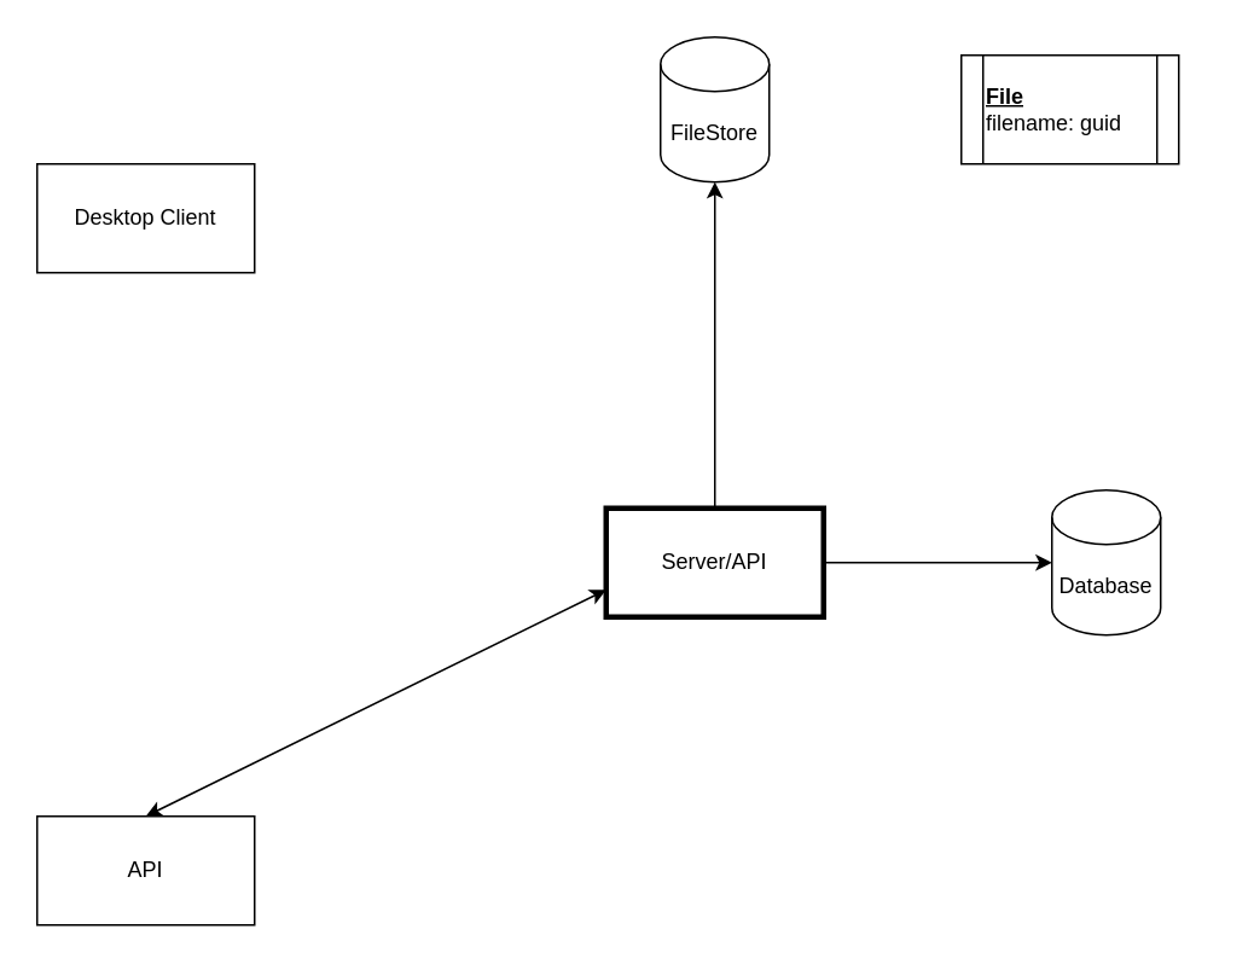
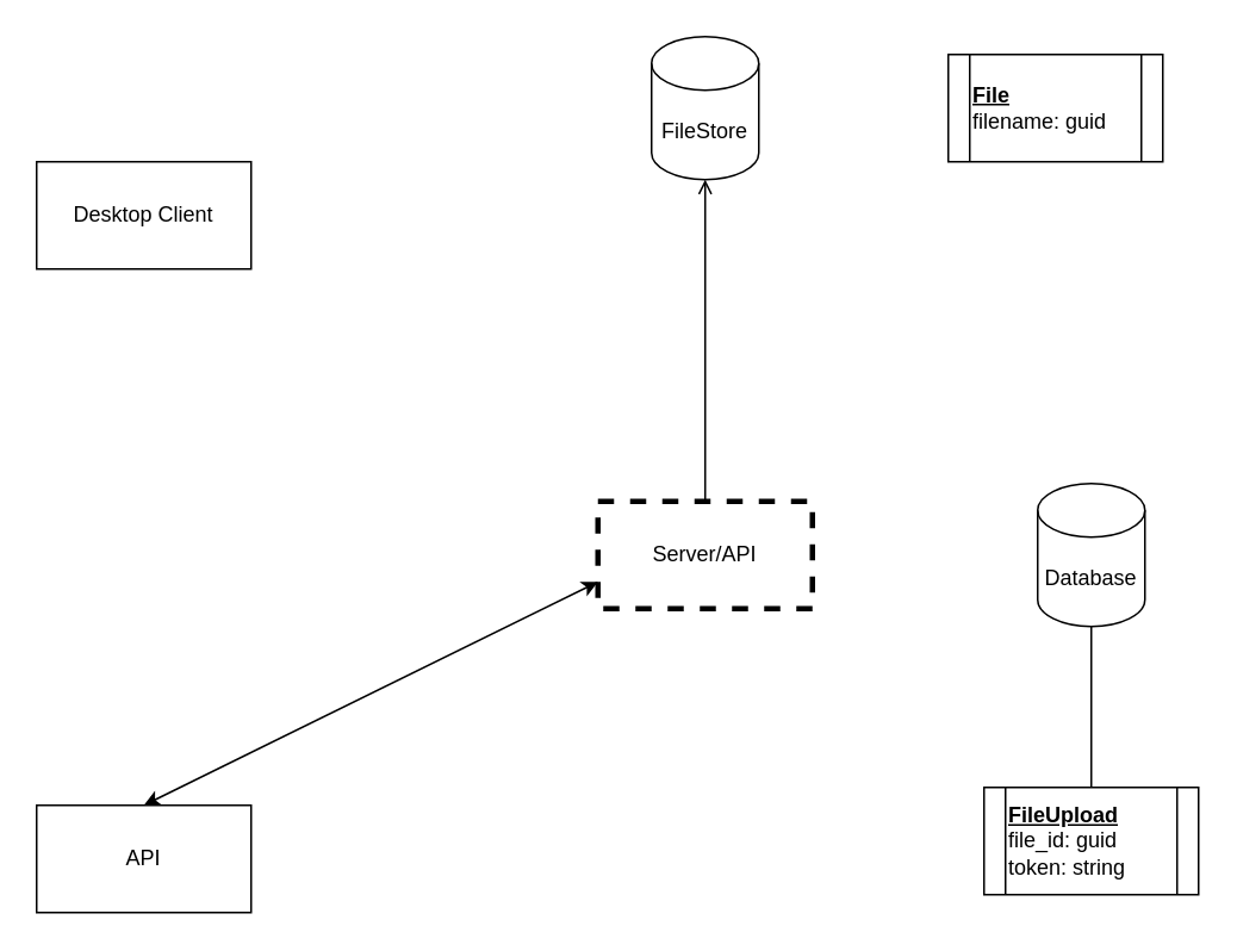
- <mxCell id="3" style="edgeStyle=none;html=1;startArrow=none;startFill=0;" edge="1" parent="1" source="4" target="10"><mxGeometry relative="1" as="geometry" /></mxCell>
+ <mxCell id="3" style="edgeStyle=none;html=1;startArrow=none;startFill=0;endArrow=open;" edge="1" parent="1" source="4" target="10"><mxGeometry relative="1" as="geometry" /></mxCell>
- <mxCell id="4" value="Server/API" style="rounded=0;whiteSpace=wrap;html=1;strokeColor=default;strokeWidth=3;" vertex="1" parent="1"><mxGeometry x="334" y="280" width="120" height="60" as="geometry" /></mxCell>
+ <mxCell id="4" value="Server/API" style="rounded=0;whiteSpace=wrap;html=1;strokeColor=default;strokeWidth=3;dashed=1;" vertex="1" parent="1"><mxGeometry x="334" y="280" width="120" height="60" as="geometry" /></mxCell>
- <mxCell id="2" style="edgeStyle=none;html=1;entryX=0;entryY=0.5;entryDx=0;entryDy=0;entryPerimeter=0;" edge="1" parent="1" source="4" target="6"><mxGeometry relative="1" as="geometry" /></mxCell>
+ <mxCell id="5" style="edgeStyle=none;html=1;entryX=0.5;entryY=0;entryDx=0;entryDy=0;startArrow=none;startFill=0;endArrow=none;endFill=0;" edge="1" parent="1" source="6" target="11"><mxGeometry relative="1" as="geometry" /></mxCell>
+ <mxCell id="11" value="&lt;u&gt;&lt;b&gt;FileUpload&lt;/b&gt;&lt;br&gt;&lt;/u&gt;file_id: guid&lt;br&gt;token: string" style="shape=process;whiteSpace=wrap;html=1;backgroundOutline=1;strokeColor=default;strokeWidth=1;align=left;" vertex="1" parent="1"><mxGeometry x="550" y="440" width="120" height="60" as="geometry" /></mxCell>
